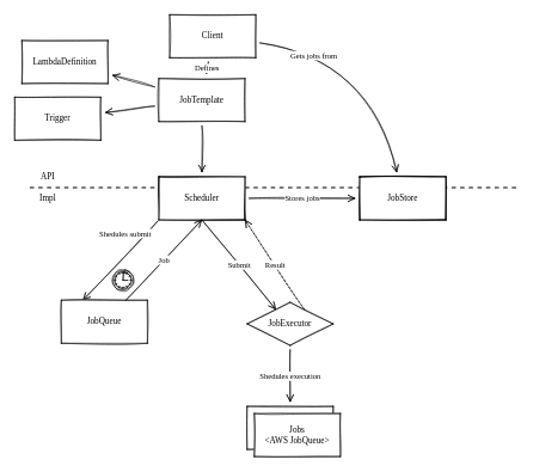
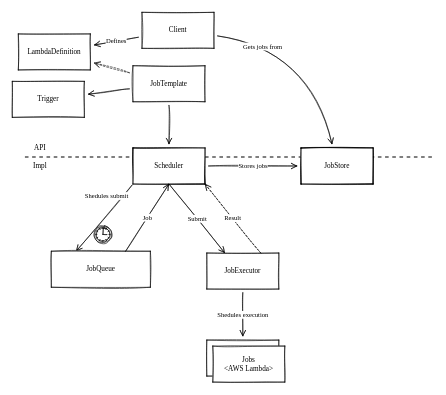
- <mxCell id="17" value="Defines" style="edgeStyle=none;rounded=0;sketch=1;orthogonalLoop=1;jettySize=auto;html=1;fontFamily=Comic Sans MS;endArrow=open;endFill=0;startSize=8;endSize=8;sourcePerimeterSpacing=6;targetPerimeterSpacing=6;" parent="1" source="16" target="24" edge="1"><mxGeometry relative="1" as="geometry"><mxPoint x="311.154" y="57" as="sourcePoint" /><mxPoint x="355.8" y="105" as="targetPoint" /></mxGeometry></mxCell>
+ <mxCell id="17" value="Defines" style="edgeStyle=none;rounded=0;sketch=1;orthogonalLoop=1;jettySize=auto;html=1;fontFamily=Comic Sans MS;endArrow=open;endFill=0;startSize=8;endSize=8;sourcePerimeterSpacing=6;targetPerimeterSpacing=6;" parent="1" source="16" target="25" edge="1"><mxGeometry relative="1" as="geometry"><mxPoint x="311.154" y="57" as="sourcePoint" /><mxPoint x="355.8" y="105" as="targetPoint" /></mxGeometry></mxCell>
- <mxCell id="27" value="" style="edgeStyle=none;rounded=0;sketch=1;orthogonalLoop=1;jettySize=auto;html=1;fontFamily=Comic Sans MS;endArrow=open;endFill=0;startSize=8;endSize=8;sourcePerimeterSpacing=6;targetPerimeterSpacing=6;" parent="1" source="24" target="25" edge="1"><mxGeometry relative="1" as="geometry"><mxPoint x="287.364" y="37" as="sourcePoint" /><mxPoint x="289.636" y="97" as="targetPoint" /></mxGeometry></mxCell>
+ <mxCell id="27" value="" style="edgeStyle=none;rounded=0;sketch=1;orthogonalLoop=1;jettySize=auto;html=1;fontFamily=Comic Sans MS;endArrow=open;endFill=0;startSize=8;endSize=8;sourcePerimeterSpacing=6;targetPerimeterSpacing=6;dashed=1;" parent="1" source="24" target="25" edge="1"><mxGeometry relative="1" as="geometry"><mxPoint x="287.364" y="37" as="sourcePoint" /><mxPoint x="289.636" y="97" as="targetPoint" /></mxGeometry></mxCell>
- <mxCell id="9" value="JobQueue" style="rounded=0;whiteSpace=wrap;html=1;sketch=1;fontFamily=Comic Sans MS;" parent="1" vertex="1"><mxGeometry x="85" y="418" width="120" height="60" as="geometry" /></mxCell>
+ <mxCell id="9" value="JobQueue" style="rounded=0;whiteSpace=wrap;html=1;sketch=1;fontFamily=Comic Sans MS;" parent="1" vertex="1"><mxGeometry x="85" y="418" width="165" height="60" as="geometry" /></mxCell>
- <mxCell id="8" value="JobExecutor" style="rhombus;whiteSpace=wrap;html=1;sketch=1;fontFamily=Comic Sans MS;" parent="1" vertex="1"><mxGeometry x="344" y="421" width="120" height="60" as="geometry" /></mxCell>
+ <mxCell id="8" value="JobExecutor" style="rounded=0;whiteSpace=wrap;html=1;sketch=1;fontFamily=Comic Sans MS;" parent="1" vertex="1"><mxGeometry x="344" y="421" width="120" height="60" as="geometry" /></mxCell>
- <mxCell id="6" value="Jobs&lt;br&gt;&amp;lt;AWS JobQueue&amp;gt;" style="rounded=0;whiteSpace=wrap;html=1;sketch=1;fontFamily=Comic Sans MS;" parent="1" vertex="1"><mxGeometry x="354" y="576" width="120" height="60" as="geometry" /></mxCell>
+ <mxCell id="6" value="Jobs&lt;br&gt;&amp;lt;AWS Lambda&amp;gt;" style="rounded=0;whiteSpace=wrap;html=1;sketch=1;fontFamily=Comic Sans MS;" parent="1" vertex="1"><mxGeometry x="354" y="576" width="120" height="60" as="geometry" /></mxCell>
